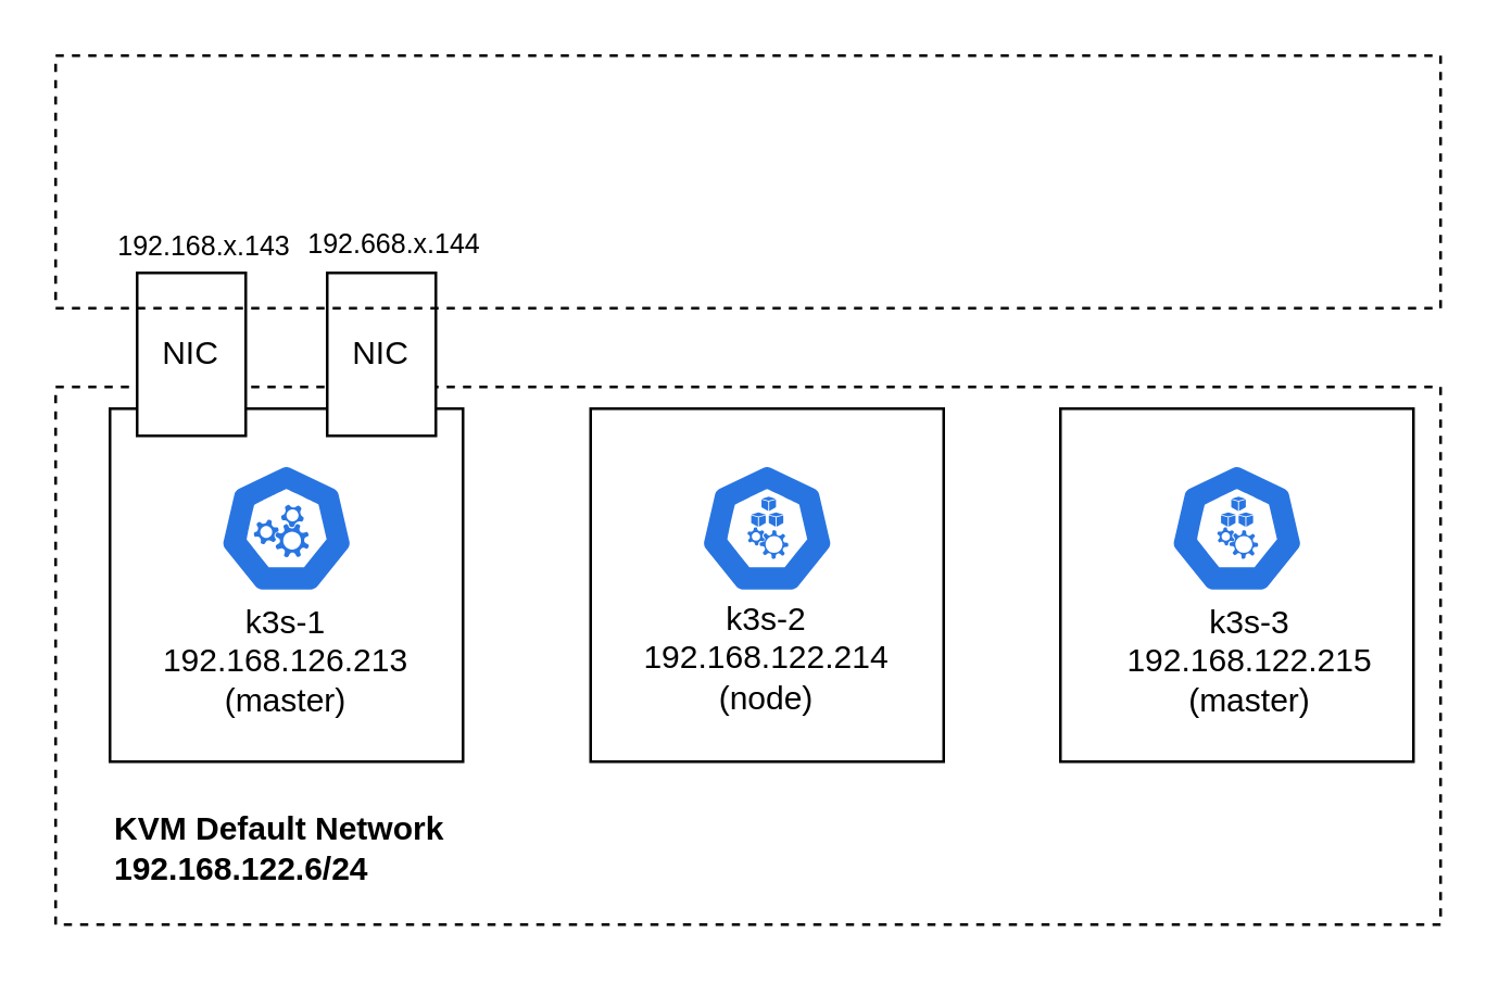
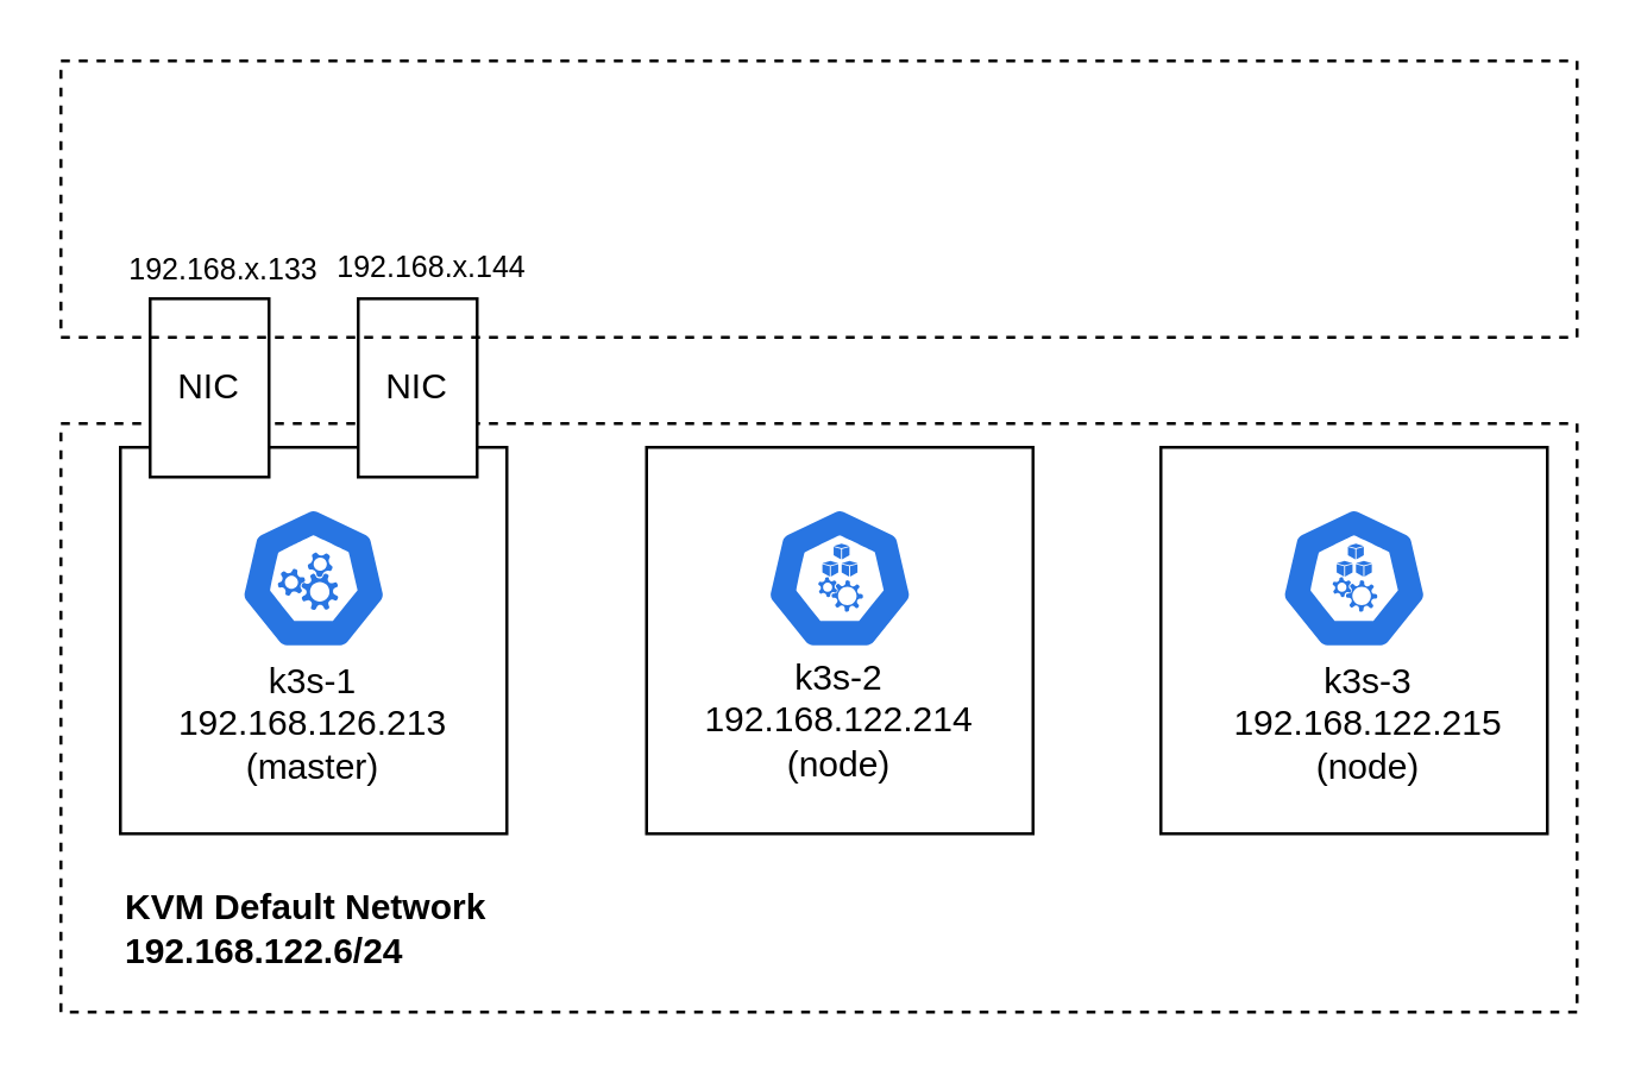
- <mxCell id="16" value="&lt;div style=&quot;font-size: 10px&quot; align=&quot;center&quot;&gt;192.168.x.143&lt;/div&gt;" style="text;html=1;strokeColor=none;fillColor=none;align=center;verticalAlign=middle;whiteSpace=wrap;rounded=0;fontSize=10;" parent="1" vertex="1"><mxGeometry x="55" y="80" width="40" height="20" as="geometry" /></mxCell>
+ <mxCell id="16" value="&lt;div style=&quot;font-size: 10px&quot; align=&quot;center&quot;&gt;192.168.x.133&lt;/div&gt;" style="text;html=1;strokeColor=none;fillColor=none;align=center;verticalAlign=middle;whiteSpace=wrap;rounded=0;fontSize=10;" parent="1" vertex="1"><mxGeometry x="55" y="80" width="40" height="20" as="geometry" /></mxCell>
- <mxCell id="17" value="&lt;div style=&quot;font-size: 10px&quot; align=&quot;center&quot;&gt;192.668.x.144&lt;/div&gt;&lt;div style=&quot;font-size: 10px&quot; align=&quot;center&quot;&gt;&lt;br&gt;&lt;/div&gt;" style="text;html=1;strokeColor=none;fillColor=none;align=center;verticalAlign=middle;whiteSpace=wrap;rounded=0;fontSize=10;" parent="1" vertex="1"><mxGeometry x="125" y="85" width="40" height="20" as="geometry" /></mxCell>
+ <mxCell id="17" value="&lt;div style=&quot;font-size: 10px&quot; align=&quot;center&quot;&gt;192.168.x.144&lt;/div&gt;&lt;div style=&quot;font-size: 10px&quot; align=&quot;center&quot;&gt;&lt;br&gt;&lt;/div&gt;" style="text;html=1;strokeColor=none;fillColor=none;align=center;verticalAlign=middle;whiteSpace=wrap;rounded=0;fontSize=10;" parent="1" vertex="1"><mxGeometry x="125" y="85" width="40" height="20" as="geometry" /></mxCell>
- <mxCell id="11" value="&lt;div align=&quot;center&quot;&gt;k3s-3&lt;/div&gt;&lt;div align=&quot;center&quot;&gt;192.168.122.215&lt;br&gt;&lt;/div&gt;&lt;div align=&quot;center&quot;&gt;(master)&lt;br&gt;&lt;/div&gt;" style="text;html=1;strokeColor=none;fillColor=none;align=center;verticalAlign=middle;whiteSpace=wrap;rounded=0;" parent="1" vertex="1"><mxGeometry x="440" y="214" width="40" height="58" as="geometry" /></mxCell>
+ <mxCell id="11" value="&lt;div align=&quot;center&quot;&gt;k3s-3&lt;/div&gt;&lt;div align=&quot;center&quot;&gt;192.168.122.215&lt;br&gt;&lt;/div&gt;&lt;div align=&quot;center&quot;&gt;(node)&lt;br&gt;&lt;/div&gt;" style="text;html=1;strokeColor=none;fillColor=none;align=center;verticalAlign=middle;whiteSpace=wrap;rounded=0;" parent="1" vertex="1"><mxGeometry x="440" y="214" width="40" height="58" as="geometry" /></mxCell>
